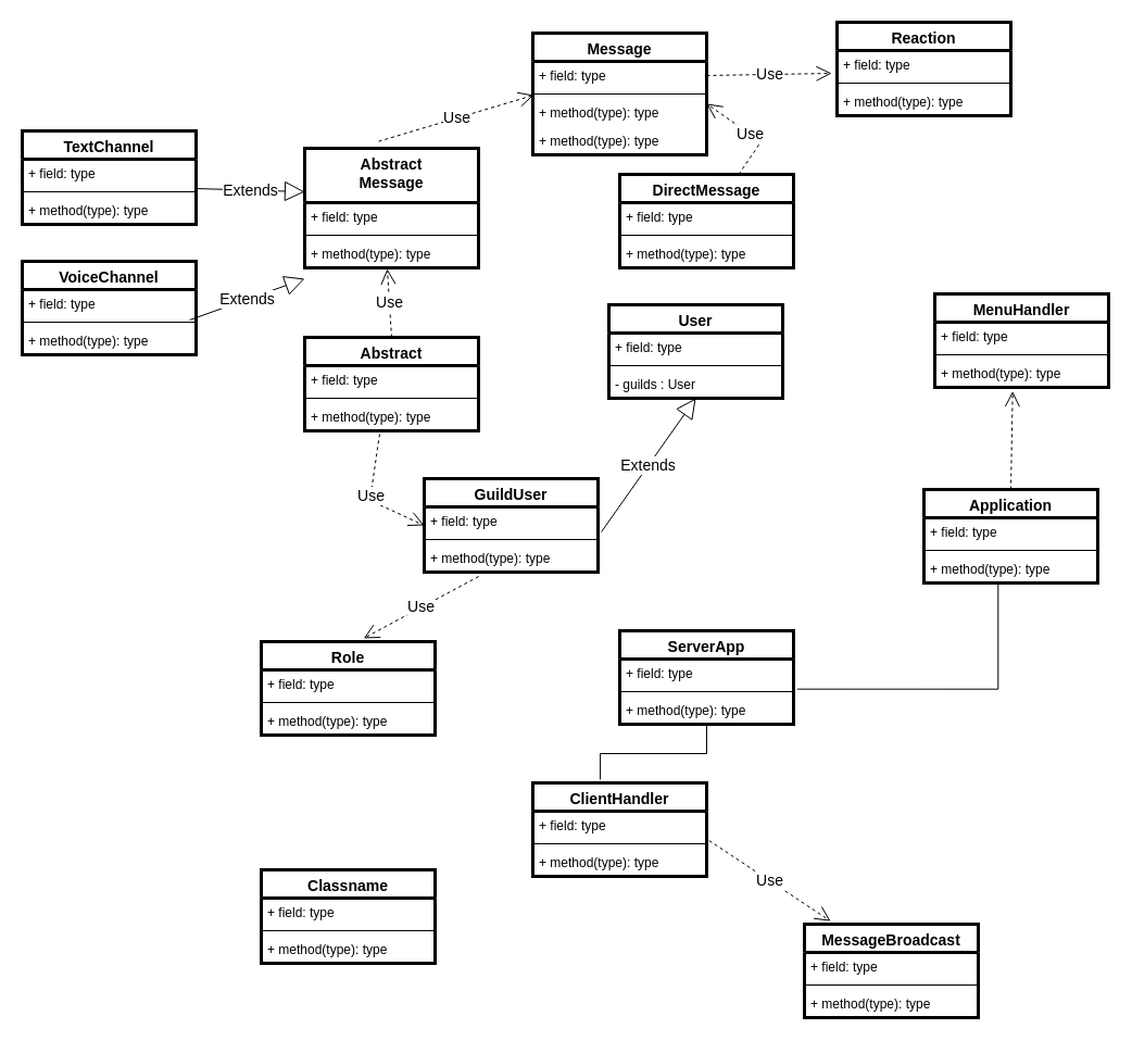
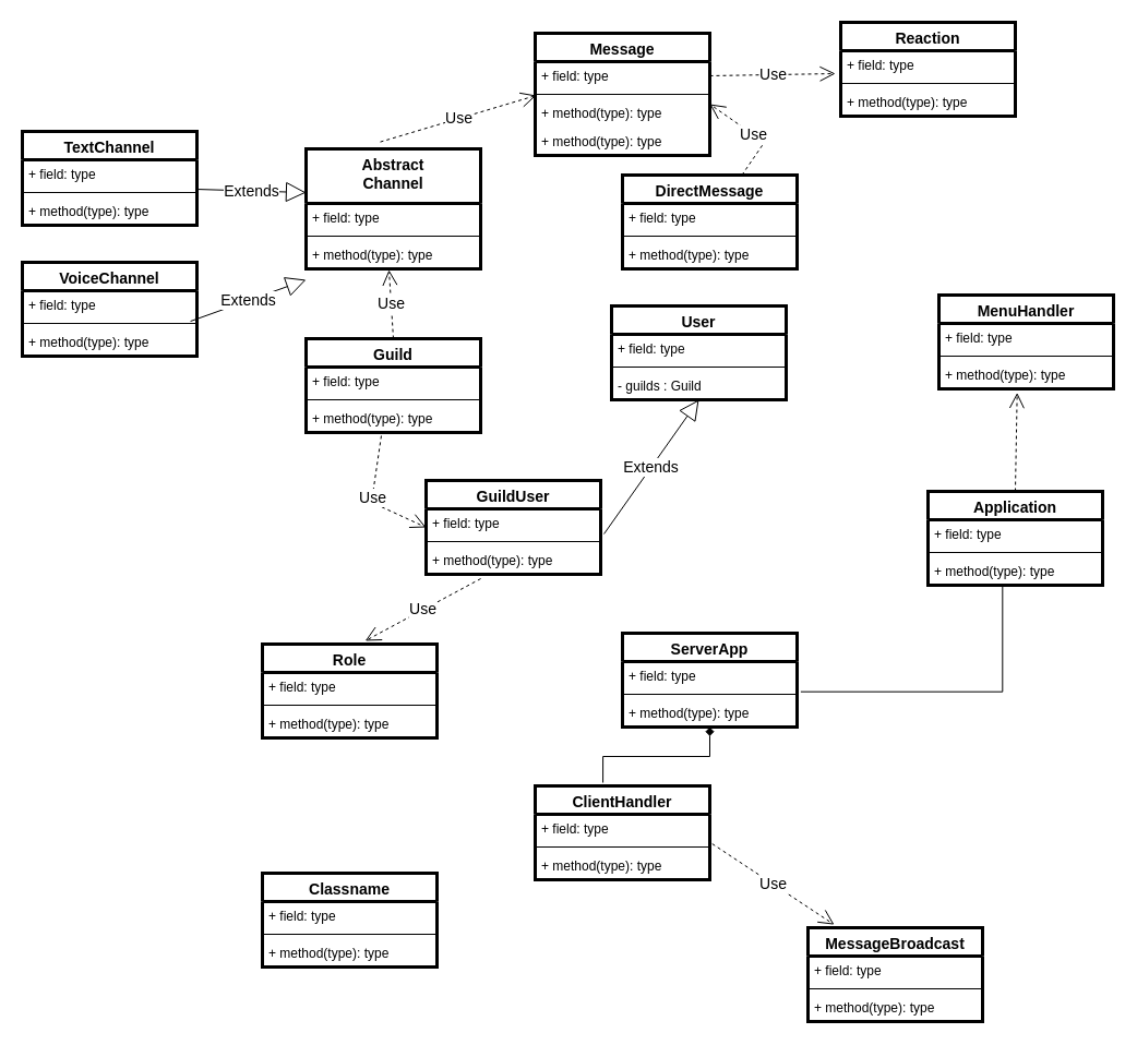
- <mxCell id="44" value="Abstract&#10;Message" style="swimlane;fontStyle=1;align=center;verticalAlign=top;childLayout=stackLayout;horizontal=1;startSize=50;horizontalStack=0;resizeParent=1;resizeParentMax=0;resizeLast=0;collapsible=1;marginBottom=0;strokeWidth=3;fontSize=14;" vertex="1" parent="1"><mxGeometry x="280" y="136" width="160" height="110" as="geometry" /></mxCell>
+ <mxCell id="44" value="Abstract&#10;Channel" style="swimlane;fontStyle=1;align=center;verticalAlign=top;childLayout=stackLayout;horizontal=1;startSize=50;horizontalStack=0;resizeParent=1;resizeParentMax=0;resizeLast=0;collapsible=1;marginBottom=0;strokeWidth=3;fontSize=14;" vertex="1" parent="1"><mxGeometry x="280" y="136" width="160" height="110" as="geometry" /></mxCell>
- <mxCell id="14" value="Abstract" style="swimlane;fontStyle=1;align=center;verticalAlign=top;childLayout=stackLayout;horizontal=1;startSize=26;horizontalStack=0;resizeParent=1;resizeParentMax=0;resizeLast=0;collapsible=1;marginBottom=0;strokeWidth=3;fontSize=14;" vertex="1" parent="1"><mxGeometry x="280" y="310" width="160" height="86" as="geometry" /></mxCell>
+ <mxCell id="14" value="Guild" style="swimlane;fontStyle=1;align=center;verticalAlign=top;childLayout=stackLayout;horizontal=1;startSize=26;horizontalStack=0;resizeParent=1;resizeParentMax=0;resizeLast=0;collapsible=1;marginBottom=0;strokeWidth=3;fontSize=14;" vertex="1" parent="1"><mxGeometry x="280" y="310" width="160" height="86" as="geometry" /></mxCell>
- <mxCell id="13" value="- guilds : User" style="text;strokeColor=none;fillColor=none;align=left;verticalAlign=top;spacingLeft=4;spacingRight=4;overflow=hidden;rotatable=0;points=[[0,0.5],[1,0.5]];portConstraint=eastwest;" vertex="1" parent="10"><mxGeometry y="60" width="160" height="26" as="geometry" /></mxCell>
+ <mxCell id="13" value="- guilds : Guild" style="text;strokeColor=none;fillColor=none;align=left;verticalAlign=top;spacingLeft=4;spacingRight=4;overflow=hidden;rotatable=0;points=[[0,0.5],[1,0.5]];portConstraint=eastwest;" vertex="1" parent="10"><mxGeometry y="60" width="160" height="26" as="geometry" /></mxCell>
- <mxCell id="59" value="" style="endArrow=none;html=1;edgeStyle=orthogonalEdgeStyle;rounded=0;fontSize=14;exitX=0.388;exitY=-0.035;exitDx=0;exitDy=0;exitPerimeter=0;entryX=0.5;entryY=1;entryDx=0;entryDy=0;" edge="1" parent="1" source="55" target="2"><mxGeometry relative="1" as="geometry"><mxPoint x="490" y="700" as="sourcePoint" /><mxPoint x="650" y="700" as="targetPoint" /></mxGeometry></mxCell>
+ <mxCell id="59" value="" style="endArrow=diamond;html=1;edgeStyle=orthogonalEdgeStyle;rounded=0;fontSize=14;exitX=0.388;exitY=-0.035;exitDx=0;exitDy=0;exitPerimeter=0;entryX=0.5;entryY=1;entryDx=0;entryDy=0;" edge="1" parent="1" source="55" target="2"><mxGeometry relative="1" as="geometry"><mxPoint x="490" y="700" as="sourcePoint" /><mxPoint x="650" y="700" as="targetPoint" /></mxGeometry></mxCell>
